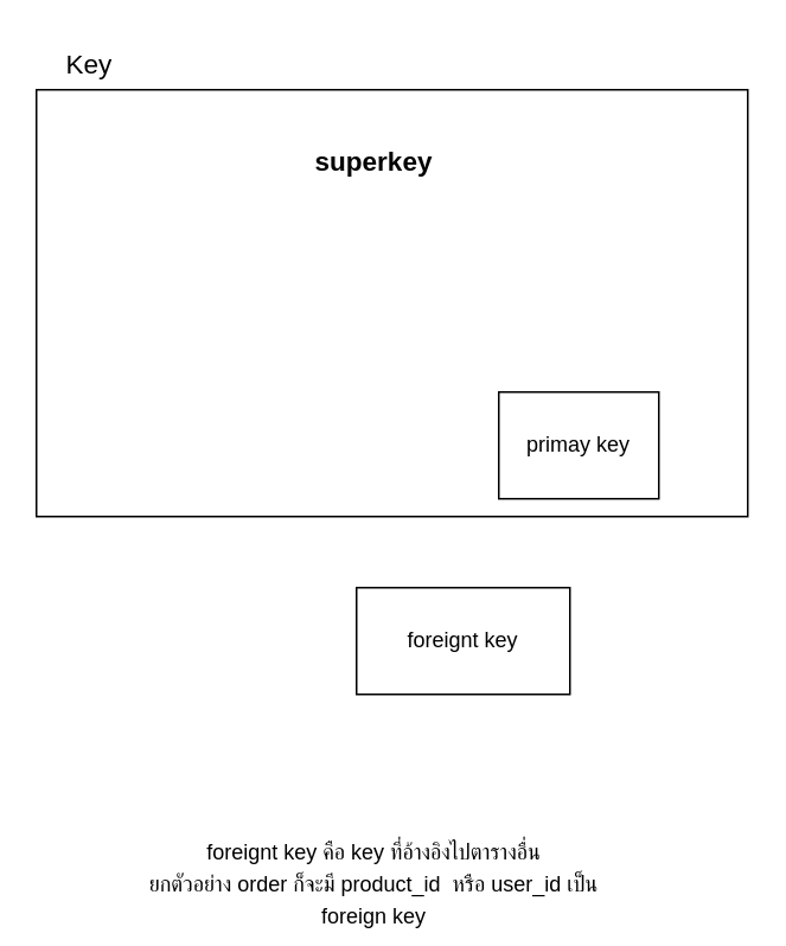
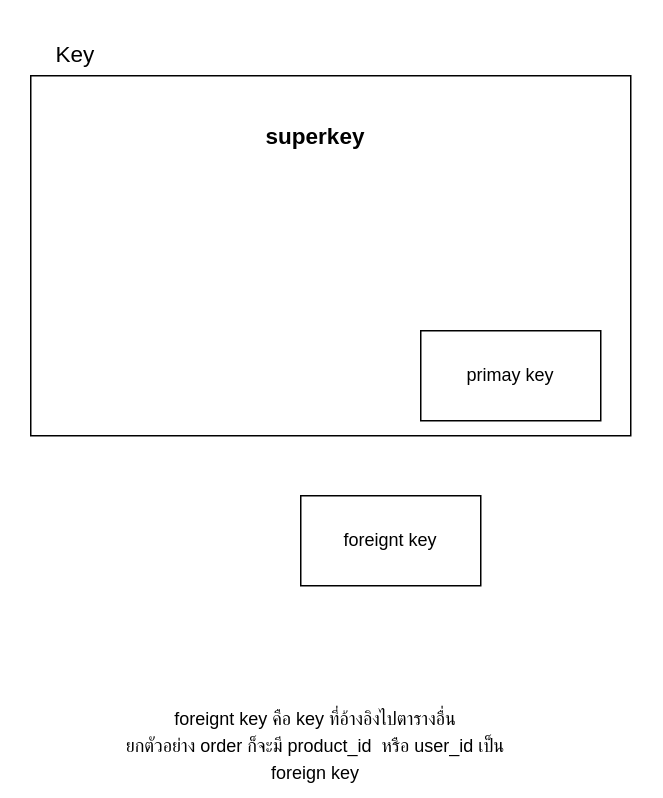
- <mxCell id="3" value="primay key" style="rounded=0;whiteSpace=wrap;html=1;" vertex="1" parent="1"><mxGeometry x="280" y="220" width="90" height="60" as="geometry" /></mxCell>
+ <mxCell id="3" value="primay key" style="rounded=0;whiteSpace=wrap;html=1;" vertex="1" parent="1"><mxGeometry x="280" y="220" width="120" height="60" as="geometry" /></mxCell>
